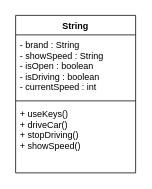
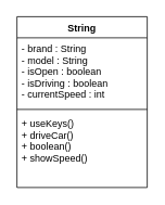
- <mxCell id="3" value="- brand : String&#10;- showSpeed : String&#10;- isOpen : boolean&#10;- isDriving : boolean&#10;- currentSpeed : int&#10;" style="text;strokeColor=none;fillColor=none;align=left;verticalAlign=top;spacingLeft=4;spacingRight=4;overflow=hidden;rotatable=0;points=[[0,0.5],[1,0.5]];portConstraint=eastwest;" vertex="1" parent="2"><mxGeometry y="26" width="160" height="84" as="geometry" /></mxCell>
+ <mxCell id="3" value="- brand : String&#10;- model : String&#10;- isOpen : boolean&#10;- isDriving : boolean&#10;- currentSpeed : int&#10;" style="text;strokeColor=none;fillColor=none;align=left;verticalAlign=top;spacingLeft=4;spacingRight=4;overflow=hidden;rotatable=0;points=[[0,0.5],[1,0.5]];portConstraint=eastwest;" vertex="1" parent="2"><mxGeometry y="26" width="160" height="84" as="geometry" /></mxCell>
- <mxCell id="5" value="+ useKeys()&#10;+ driveCar()&#10;+ stopDriving()&#10;+ showSpeed()&#10;" style="text;strokeColor=none;fillColor=none;align=left;verticalAlign=top;spacingLeft=4;spacingRight=4;overflow=hidden;rotatable=0;points=[[0,0.5],[1,0.5]];portConstraint=eastwest;" vertex="1" parent="2"><mxGeometry y="118" width="160" height="92" as="geometry" /></mxCell>
+ <mxCell id="5" value="+ useKeys()&#10;+ driveCar()&#10;+ boolean()&#10;+ showSpeed()&#10;" style="text;strokeColor=none;fillColor=none;align=left;verticalAlign=top;spacingLeft=4;spacingRight=4;overflow=hidden;rotatable=0;points=[[0,0.5],[1,0.5]];portConstraint=eastwest;" vertex="1" parent="2"><mxGeometry y="118" width="160" height="92" as="geometry" /></mxCell>
